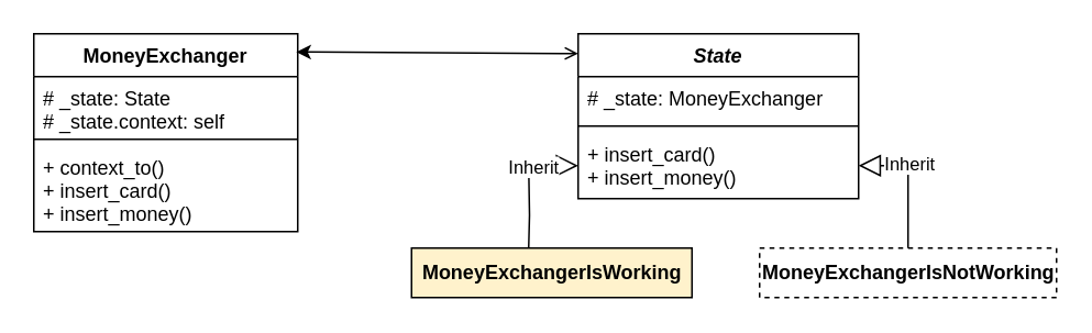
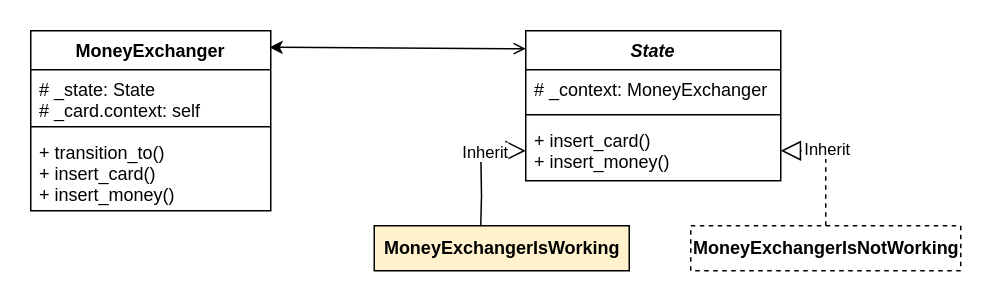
- <mxCell id="3" value="# _state: State&#10;# _state.context: self" style="text;strokeColor=none;fillColor=none;align=left;verticalAlign=top;spacingLeft=4;spacingRight=4;overflow=hidden;rotatable=0;points=[[0,0.5],[1,0.5]];portConstraint=eastwest;" vertex="1" parent="2"><mxGeometry y="26" width="160" height="34" as="geometry" /></mxCell>
+ <mxCell id="3" value="# _state: State&#10;# _card.context: self" style="text;strokeColor=none;fillColor=none;align=left;verticalAlign=top;spacingLeft=4;spacingRight=4;overflow=hidden;rotatable=0;points=[[0,0.5],[1,0.5]];portConstraint=eastwest;" vertex="1" parent="2"><mxGeometry y="26" width="160" height="34" as="geometry" /></mxCell>
- <mxCell id="7" value="# _state: MoneyExchanger" style="text;strokeColor=none;fillColor=none;align=left;verticalAlign=top;spacingLeft=4;spacingRight=4;overflow=hidden;rotatable=0;points=[[0,0.5],[1,0.5]];portConstraint=eastwest;" vertex="1" parent="6"><mxGeometry y="26" width="170" height="26" as="geometry" /></mxCell>
+ <mxCell id="7" value="# _context: MoneyExchanger" style="text;strokeColor=none;fillColor=none;align=left;verticalAlign=top;spacingLeft=4;spacingRight=4;overflow=hidden;rotatable=0;points=[[0,0.5],[1,0.5]];portConstraint=eastwest;" vertex="1" parent="6"><mxGeometry y="26" width="170" height="26" as="geometry" /></mxCell>
- <mxCell id="5" value="+ context_to()&#10;+ insert_card()&#10;+ insert_money()" style="text;strokeColor=none;fillColor=none;align=left;verticalAlign=top;spacingLeft=4;spacingRight=4;overflow=hidden;rotatable=0;points=[[0,0.5],[1,0.5]];portConstraint=eastwest;" vertex="1" parent="2"><mxGeometry y="68" width="160" height="52" as="geometry" /></mxCell>
+ <mxCell id="5" value="+ transition_to()&#10;+ insert_card()&#10;+ insert_money()" style="text;strokeColor=none;fillColor=none;align=left;verticalAlign=top;spacingLeft=4;spacingRight=4;overflow=hidden;rotatable=0;points=[[0,0.5],[1,0.5]];portConstraint=eastwest;" vertex="1" parent="2"><mxGeometry y="68" width="160" height="52" as="geometry" /></mxCell>
- <mxCell id="14" style="edgeStyle=orthogonalEdgeStyle;rounded=0;orthogonalLoop=1;jettySize=auto;html=1;entryX=1;entryY=0.5;entryDx=0;entryDy=0;endSize=11;startSize=11;endArrow=block;endFill=0;exitX=0.5;exitY=0;exitDx=0;exitDy=0;" edge="1" parent="1" source="11" target="9"><mxGeometry relative="1" as="geometry"><mxPoint x="580" y="105" as="sourcePoint" /><mxPoint x="610" y="55" as="targetPoint" /></mxGeometry></mxCell>
+ <mxCell id="14" style="edgeStyle=orthogonalEdgeStyle;rounded=0;orthogonalLoop=1;jettySize=auto;html=1;entryX=1;entryY=0.5;entryDx=0;entryDy=0;endSize=11;startSize=11;endArrow=block;endFill=0;exitX=0.5;exitY=0;exitDx=0;exitDy=0;dashed=1;" edge="1" parent="1" source="11" target="9"><mxGeometry relative="1" as="geometry"><mxPoint x="580" y="105" as="sourcePoint" /><mxPoint x="610" y="55" as="targetPoint" /></mxGeometry></mxCell>
